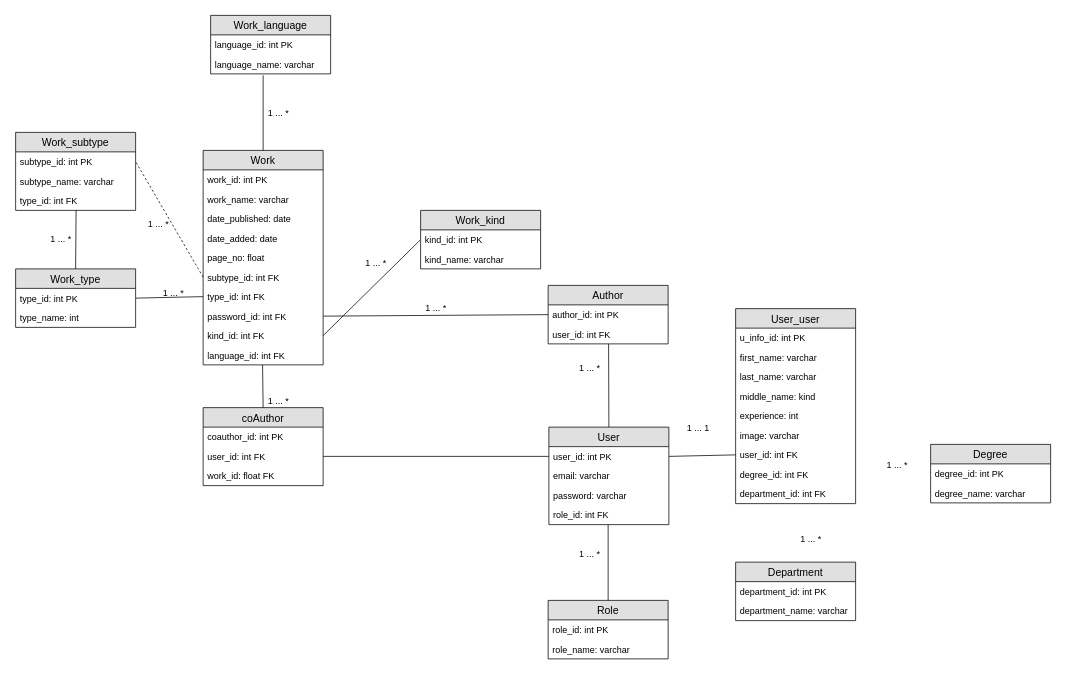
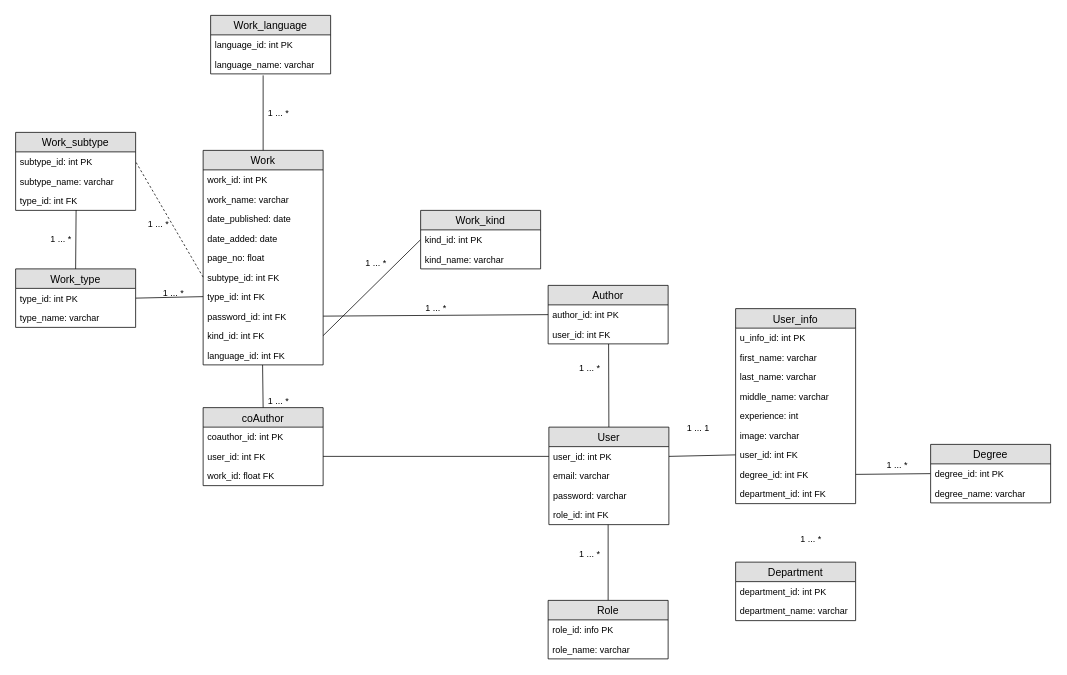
- <mxCell id="72" value="type_name: int" style="text;strokeColor=none;fillColor=none;spacingLeft=4;spacingRight=4;overflow=hidden;rotatable=0;points=[[0,0.5],[1,0.5]];portConstraint=eastwest;fontSize=12;" vertex="1" parent="70"><mxGeometry y="52" width="160" height="26" as="geometry" /></mxCell>
+ <mxCell id="72" value="type_name: varchar" style="text;strokeColor=none;fillColor=none;spacingLeft=4;spacingRight=4;overflow=hidden;rotatable=0;points=[[0,0.5],[1,0.5]];portConstraint=eastwest;fontSize=12;" vertex="1" parent="70"><mxGeometry y="52" width="160" height="26" as="geometry" /></mxCell>
- <mxCell id="42" value="User_user" style="swimlane;fontStyle=0;childLayout=stackLayout;horizontal=1;startSize=26;fillColor=#e0e0e0;horizontalStack=0;resizeParent=1;resizeParentMax=0;resizeLast=0;collapsible=1;marginBottom=0;swimlaneFillColor=#ffffff;align=center;fontSize=14;" vertex="1" parent="1"><mxGeometry x="980" y="411" width="160" height="260" as="geometry" /></mxCell>
+ <mxCell id="42" value="User_info" style="swimlane;fontStyle=0;childLayout=stackLayout;horizontal=1;startSize=26;fillColor=#e0e0e0;horizontalStack=0;resizeParent=1;resizeParentMax=0;resizeLast=0;collapsible=1;marginBottom=0;swimlaneFillColor=#ffffff;align=center;fontSize=14;" vertex="1" parent="1"><mxGeometry x="980" y="411" width="160" height="260" as="geometry" /></mxCell>
- <mxCell id="46" value="middle_name: kind" style="text;strokeColor=none;fillColor=none;spacingLeft=4;spacingRight=4;overflow=hidden;rotatable=0;points=[[0,0.5],[1,0.5]];portConstraint=eastwest;fontSize=12;" vertex="1" parent="42"><mxGeometry y="104" width="160" height="26" as="geometry" /></mxCell>
+ <mxCell id="46" value="middle_name: varchar" style="text;strokeColor=none;fillColor=none;spacingLeft=4;spacingRight=4;overflow=hidden;rotatable=0;points=[[0,0.5],[1,0.5]];portConstraint=eastwest;fontSize=12;" vertex="1" parent="42"><mxGeometry y="104" width="160" height="26" as="geometry" /></mxCell>
+ <mxCell id="9" value="" style="endArrow=none;html=1;entryX=1;entryY=0.5;entryDx=0;entryDy=0;exitX=0;exitY=0.5;exitDx=0;exitDy=0;" edge="1" parent="1" source="56" target="50"><mxGeometry width="50" height="50" relative="1" as="geometry"><mxPoint x="1280" y="576" as="sourcePoint" /><mxPoint x="1190" y="575" as="targetPoint" /></mxGeometry></mxCell>
- <mxCell id="5" value="role_id: int PK" style="text;strokeColor=none;fillColor=none;spacingLeft=4;spacingRight=4;overflow=hidden;rotatable=0;points=[[0,0.5],[1,0.5]];portConstraint=eastwest;fontSize=12;" vertex="1" parent="4"><mxGeometry y="26" width="160" height="26" as="geometry" /></mxCell>
+ <mxCell id="5" value="role_id: info PK" style="text;strokeColor=none;fillColor=none;spacingLeft=4;spacingRight=4;overflow=hidden;rotatable=0;points=[[0,0.5],[1,0.5]];portConstraint=eastwest;fontSize=12;" vertex="1" parent="4"><mxGeometry y="26" width="160" height="26" as="geometry" /></mxCell>
